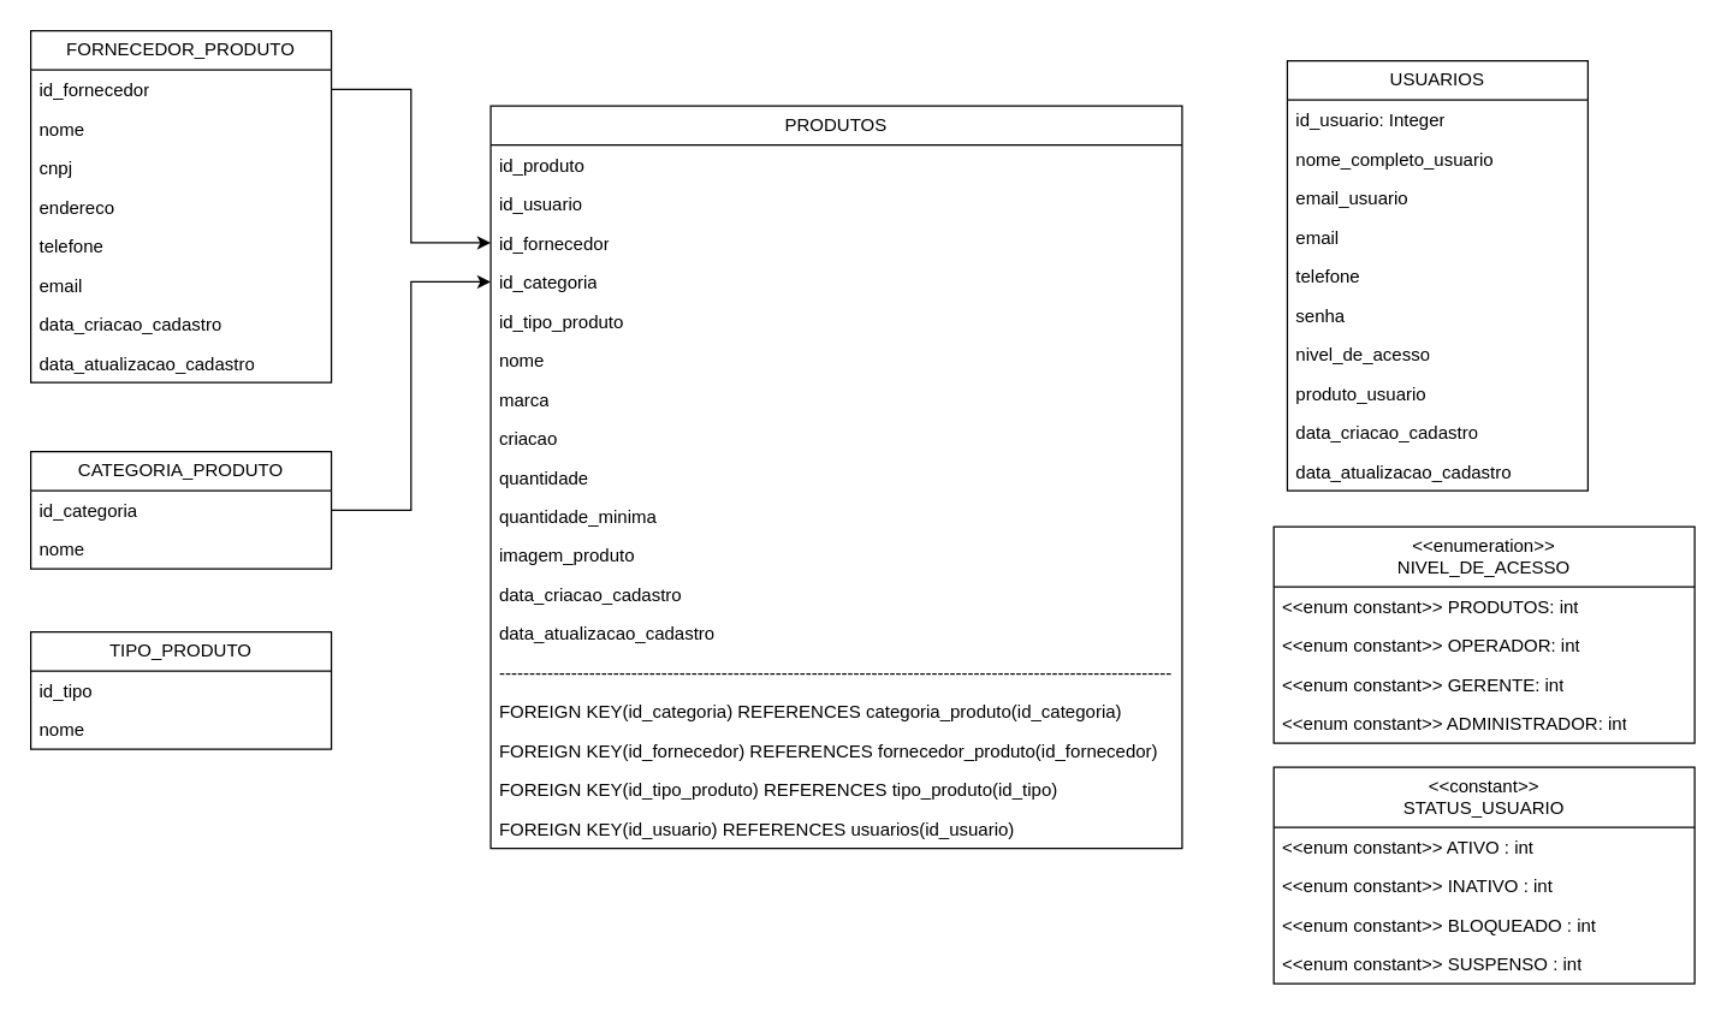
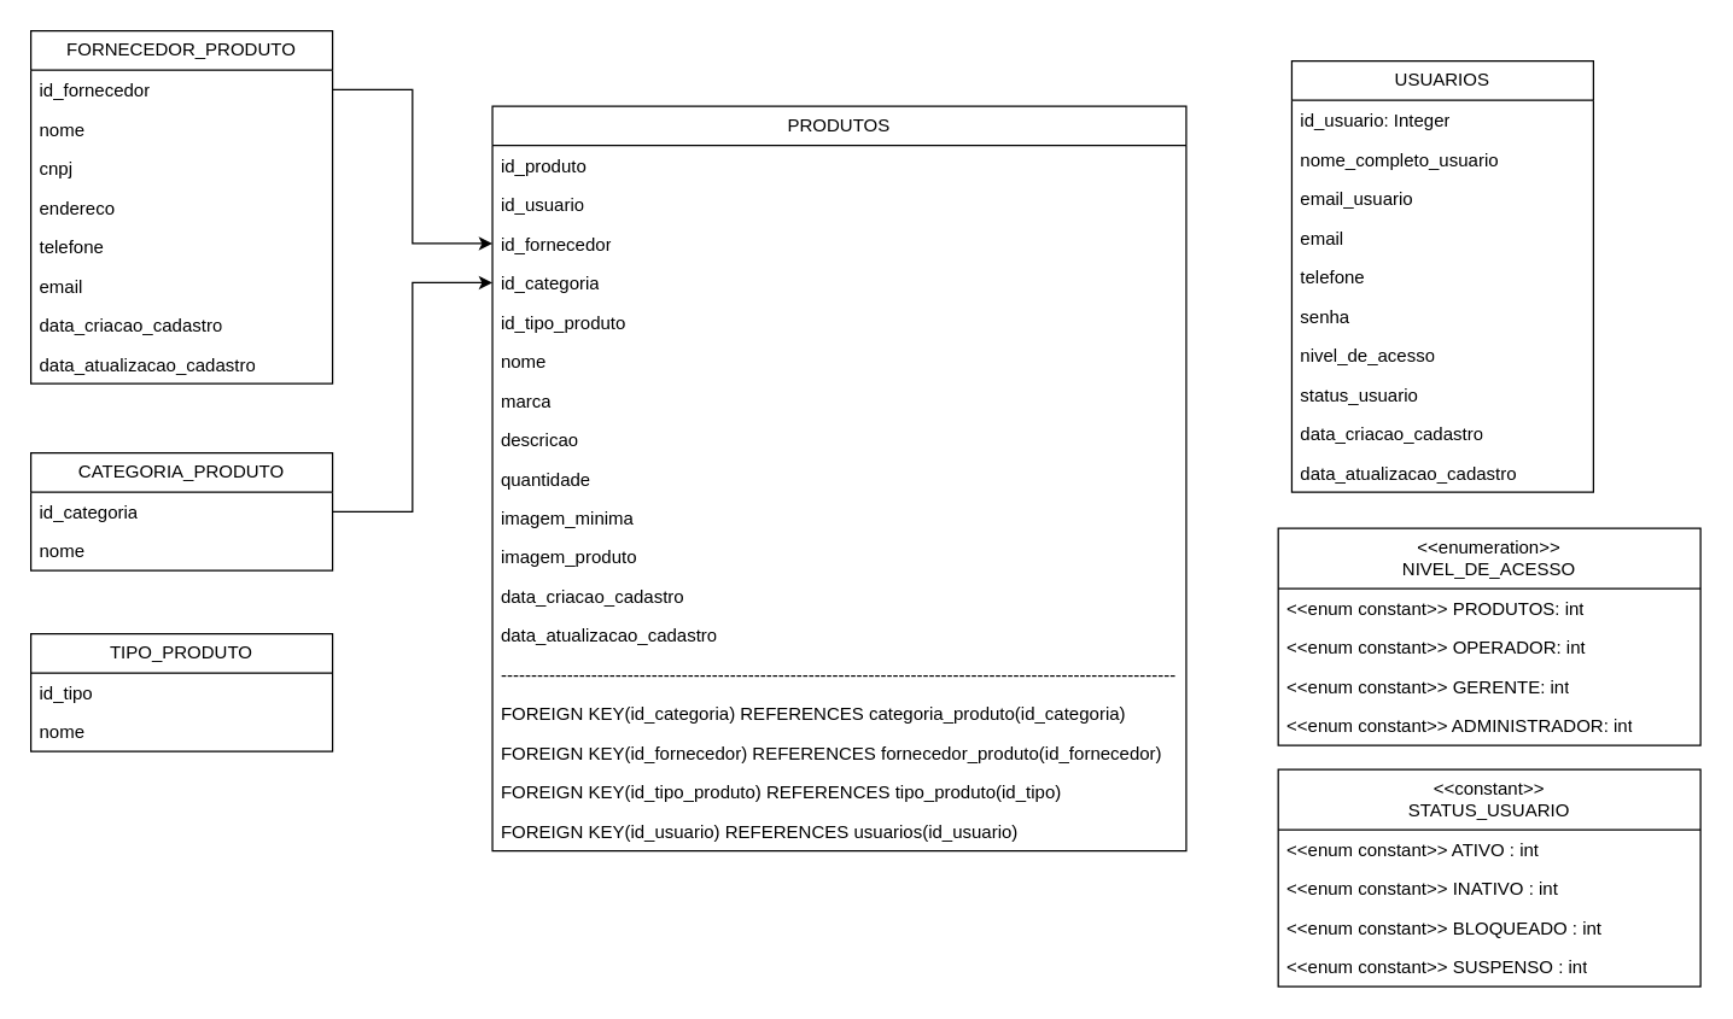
- <mxCell id="22" value="produto_usuario" style="text;strokeColor=none;fillColor=none;align=left;verticalAlign=top;spacingLeft=4;spacingRight=4;overflow=hidden;rotatable=0;points=[[0,0.5],[1,0.5]];portConstraint=eastwest;whiteSpace=wrap;html=1;" parent="14" vertex="1"><mxGeometry y="208" width="200" height="26" as="geometry" /></mxCell>
+ <mxCell id="22" value="status_usuario" style="text;strokeColor=none;fillColor=none;align=left;verticalAlign=top;spacingLeft=4;spacingRight=4;overflow=hidden;rotatable=0;points=[[0,0.5],[1,0.5]];portConstraint=eastwest;whiteSpace=wrap;html=1;" parent="14" vertex="1"><mxGeometry y="208" width="200" height="26" as="geometry" /></mxCell>
- <mxCell id="33" value="criacao" style="text;strokeColor=none;fillColor=none;align=left;verticalAlign=top;spacingLeft=4;spacingRight=4;overflow=hidden;rotatable=0;points=[[0,0.5],[1,0.5]];portConstraint=eastwest;whiteSpace=wrap;html=1;" parent="25" vertex="1"><mxGeometry y="208" width="460" height="26" as="geometry" /></mxCell>
+ <mxCell id="33" value="descricao" style="text;strokeColor=none;fillColor=none;align=left;verticalAlign=top;spacingLeft=4;spacingRight=4;overflow=hidden;rotatable=0;points=[[0,0.5],[1,0.5]];portConstraint=eastwest;whiteSpace=wrap;html=1;" parent="25" vertex="1"><mxGeometry y="208" width="460" height="26" as="geometry" /></mxCell>
- <mxCell id="35" value="quantidade_minima" style="text;strokeColor=none;fillColor=none;align=left;verticalAlign=top;spacingLeft=4;spacingRight=4;overflow=hidden;rotatable=0;points=[[0,0.5],[1,0.5]];portConstraint=eastwest;whiteSpace=wrap;html=1;" parent="25" vertex="1"><mxGeometry y="260" width="460" height="26" as="geometry" /></mxCell>
+ <mxCell id="35" value="imagem_minima" style="text;strokeColor=none;fillColor=none;align=left;verticalAlign=top;spacingLeft=4;spacingRight=4;overflow=hidden;rotatable=0;points=[[0,0.5],[1,0.5]];portConstraint=eastwest;whiteSpace=wrap;html=1;" parent="25" vertex="1"><mxGeometry y="260" width="460" height="26" as="geometry" /></mxCell>
